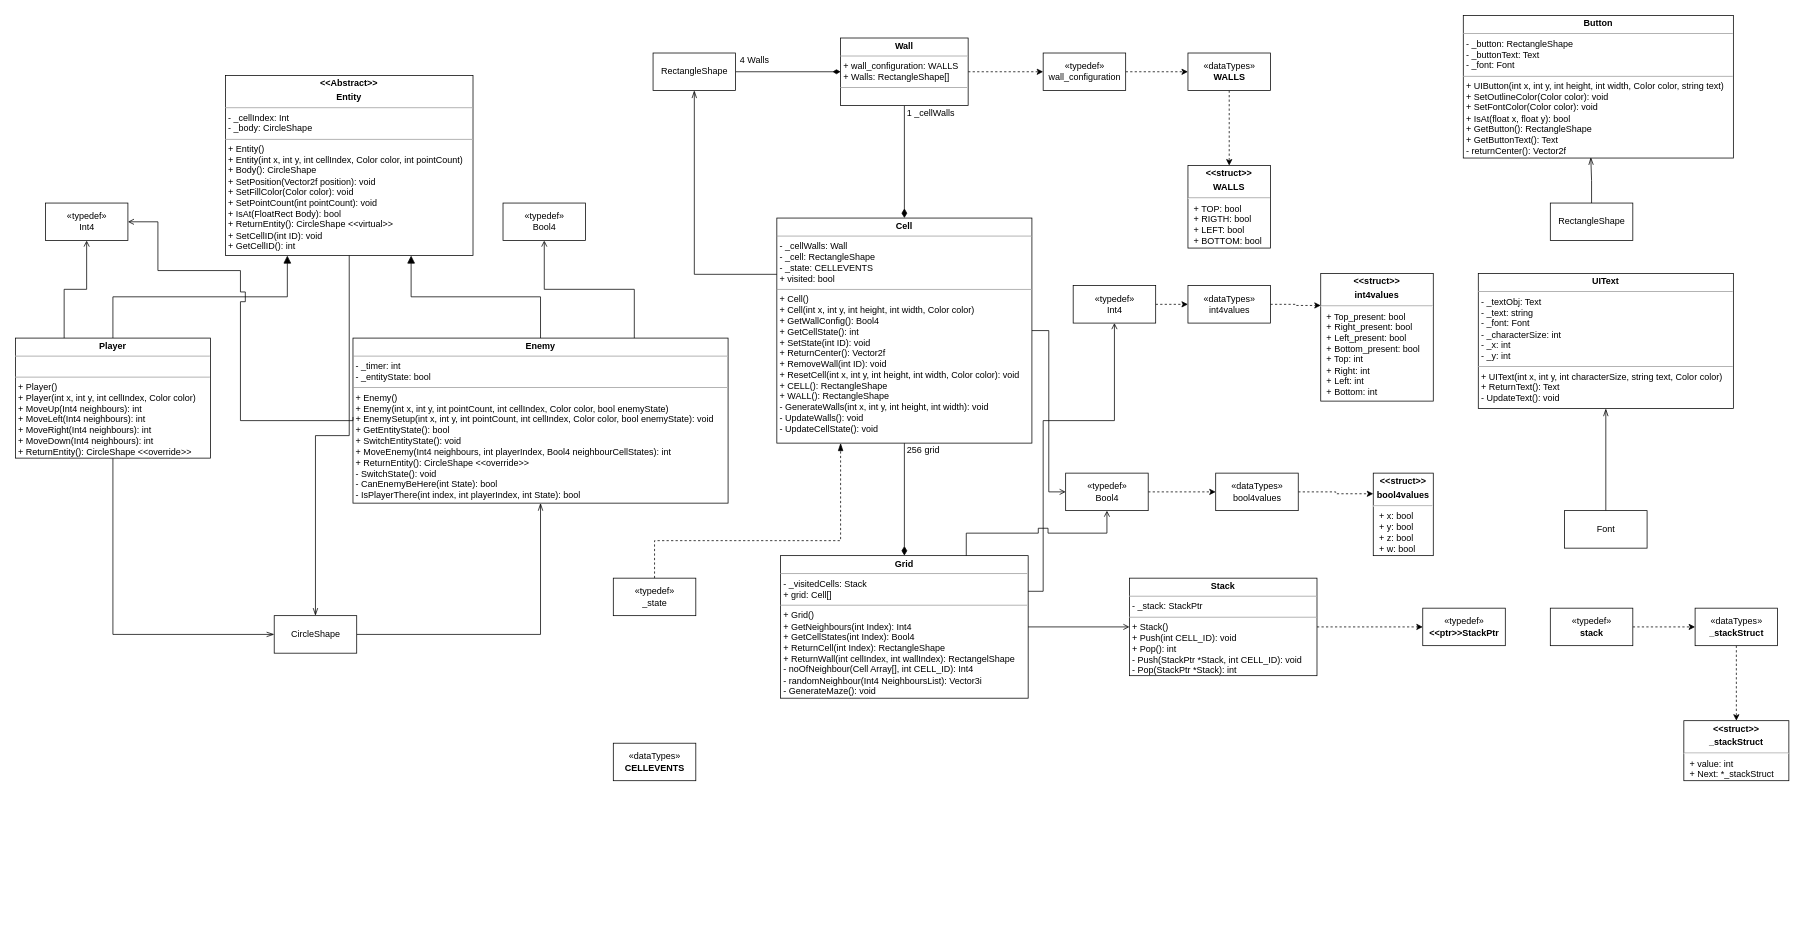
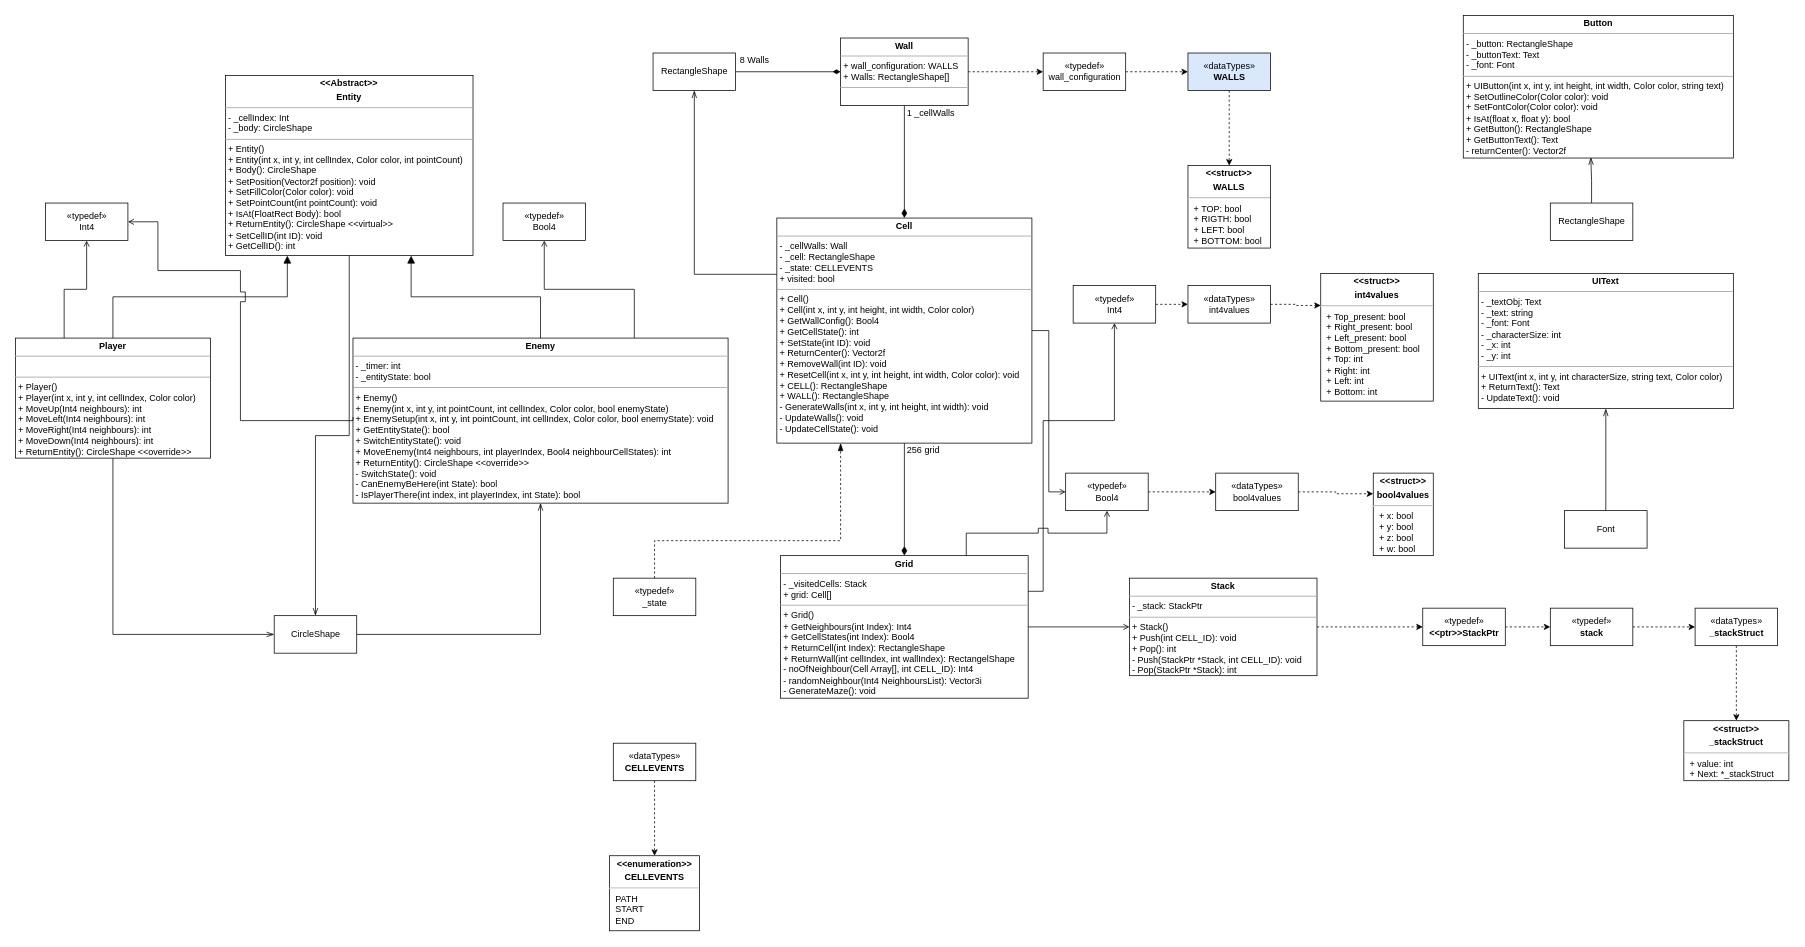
- <mxCell id="35" value="4 Walls" style="text;html=1;align=center;verticalAlign=middle;resizable=0;points=[];autosize=1;" parent="1" vertex="1"><mxGeometry x="980" y="70" width="50" height="20" as="geometry" /></mxCell>
+ <mxCell id="35" value="8 Walls" style="text;html=1;align=center;verticalAlign=middle;resizable=0;points=[];autosize=1;" parent="1" vertex="1"><mxGeometry x="980" y="70" width="50" height="20" as="geometry" /></mxCell>
- <mxCell id="31" value="«dataTypes»&lt;br&gt;&lt;b&gt;WALLS&lt;/b&gt;" style="html=1;" parent="1" vertex="1"><mxGeometry x="1583" y="70" width="110" height="50" as="geometry" /></mxCell>
+ <mxCell id="31" value="«dataTypes»&lt;br&gt;&lt;b&gt;WALLS&lt;/b&gt;" style="html=1;fillColor=#dae8fc;" parent="1" vertex="1"><mxGeometry x="1583" y="70" width="110" height="50" as="geometry" /></mxCell>
+ <mxCell id="25" style="edgeStyle=orthogonalEdgeStyle;rounded=0;orthogonalLoop=1;jettySize=auto;html=1;exitX=1;exitY=0.5;exitDx=0;exitDy=0;entryX=0;entryY=0.5;entryDx=0;entryDy=0;dashed=1;" parent="1" source="26" target="22" edge="1"><mxGeometry relative="1" as="geometry" /></mxCell>
+ <mxCell id="47" style="edgeStyle=orthogonalEdgeStyle;rounded=0;orthogonalLoop=1;jettySize=auto;html=1;exitX=0.5;exitY=1;exitDx=0;exitDy=0;entryX=0.5;entryY=0;entryDx=0;entryDy=0;dashed=1;" parent="1" source="48" target="44" edge="1"><mxGeometry relative="1" as="geometry" /></mxCell>
+ <mxCell id="44" value="&lt;p style=&quot;margin: 4px 0px 0px ; text-align: center&quot;&gt;&lt;b&gt;&amp;lt;&amp;lt;enumeration&amp;gt;&amp;gt;&lt;/b&gt;&lt;/p&gt;&lt;p style=&quot;margin: 4px 0px 0px ; text-align: center&quot;&gt;&lt;b&gt;CELLEVENTS&lt;/b&gt;&lt;/p&gt;&lt;hr&gt;&lt;p style=&quot;margin: 0px ; margin-left: 8px&quot;&gt;PATH&lt;/p&gt;&lt;p style=&quot;margin: 0px ; margin-left: 8px&quot;&gt;START&lt;/p&gt;&lt;p style=&quot;margin: 0px ; margin-left: 8px&quot;&gt;END&lt;/p&gt;" style="verticalAlign=top;align=left;overflow=fill;fontSize=12;fontFamily=Helvetica;html=1;autosize=1;" parent="1" vertex="1"><mxGeometry x="812" y="1140" width="120" height="100" as="geometry" /></mxCell>
